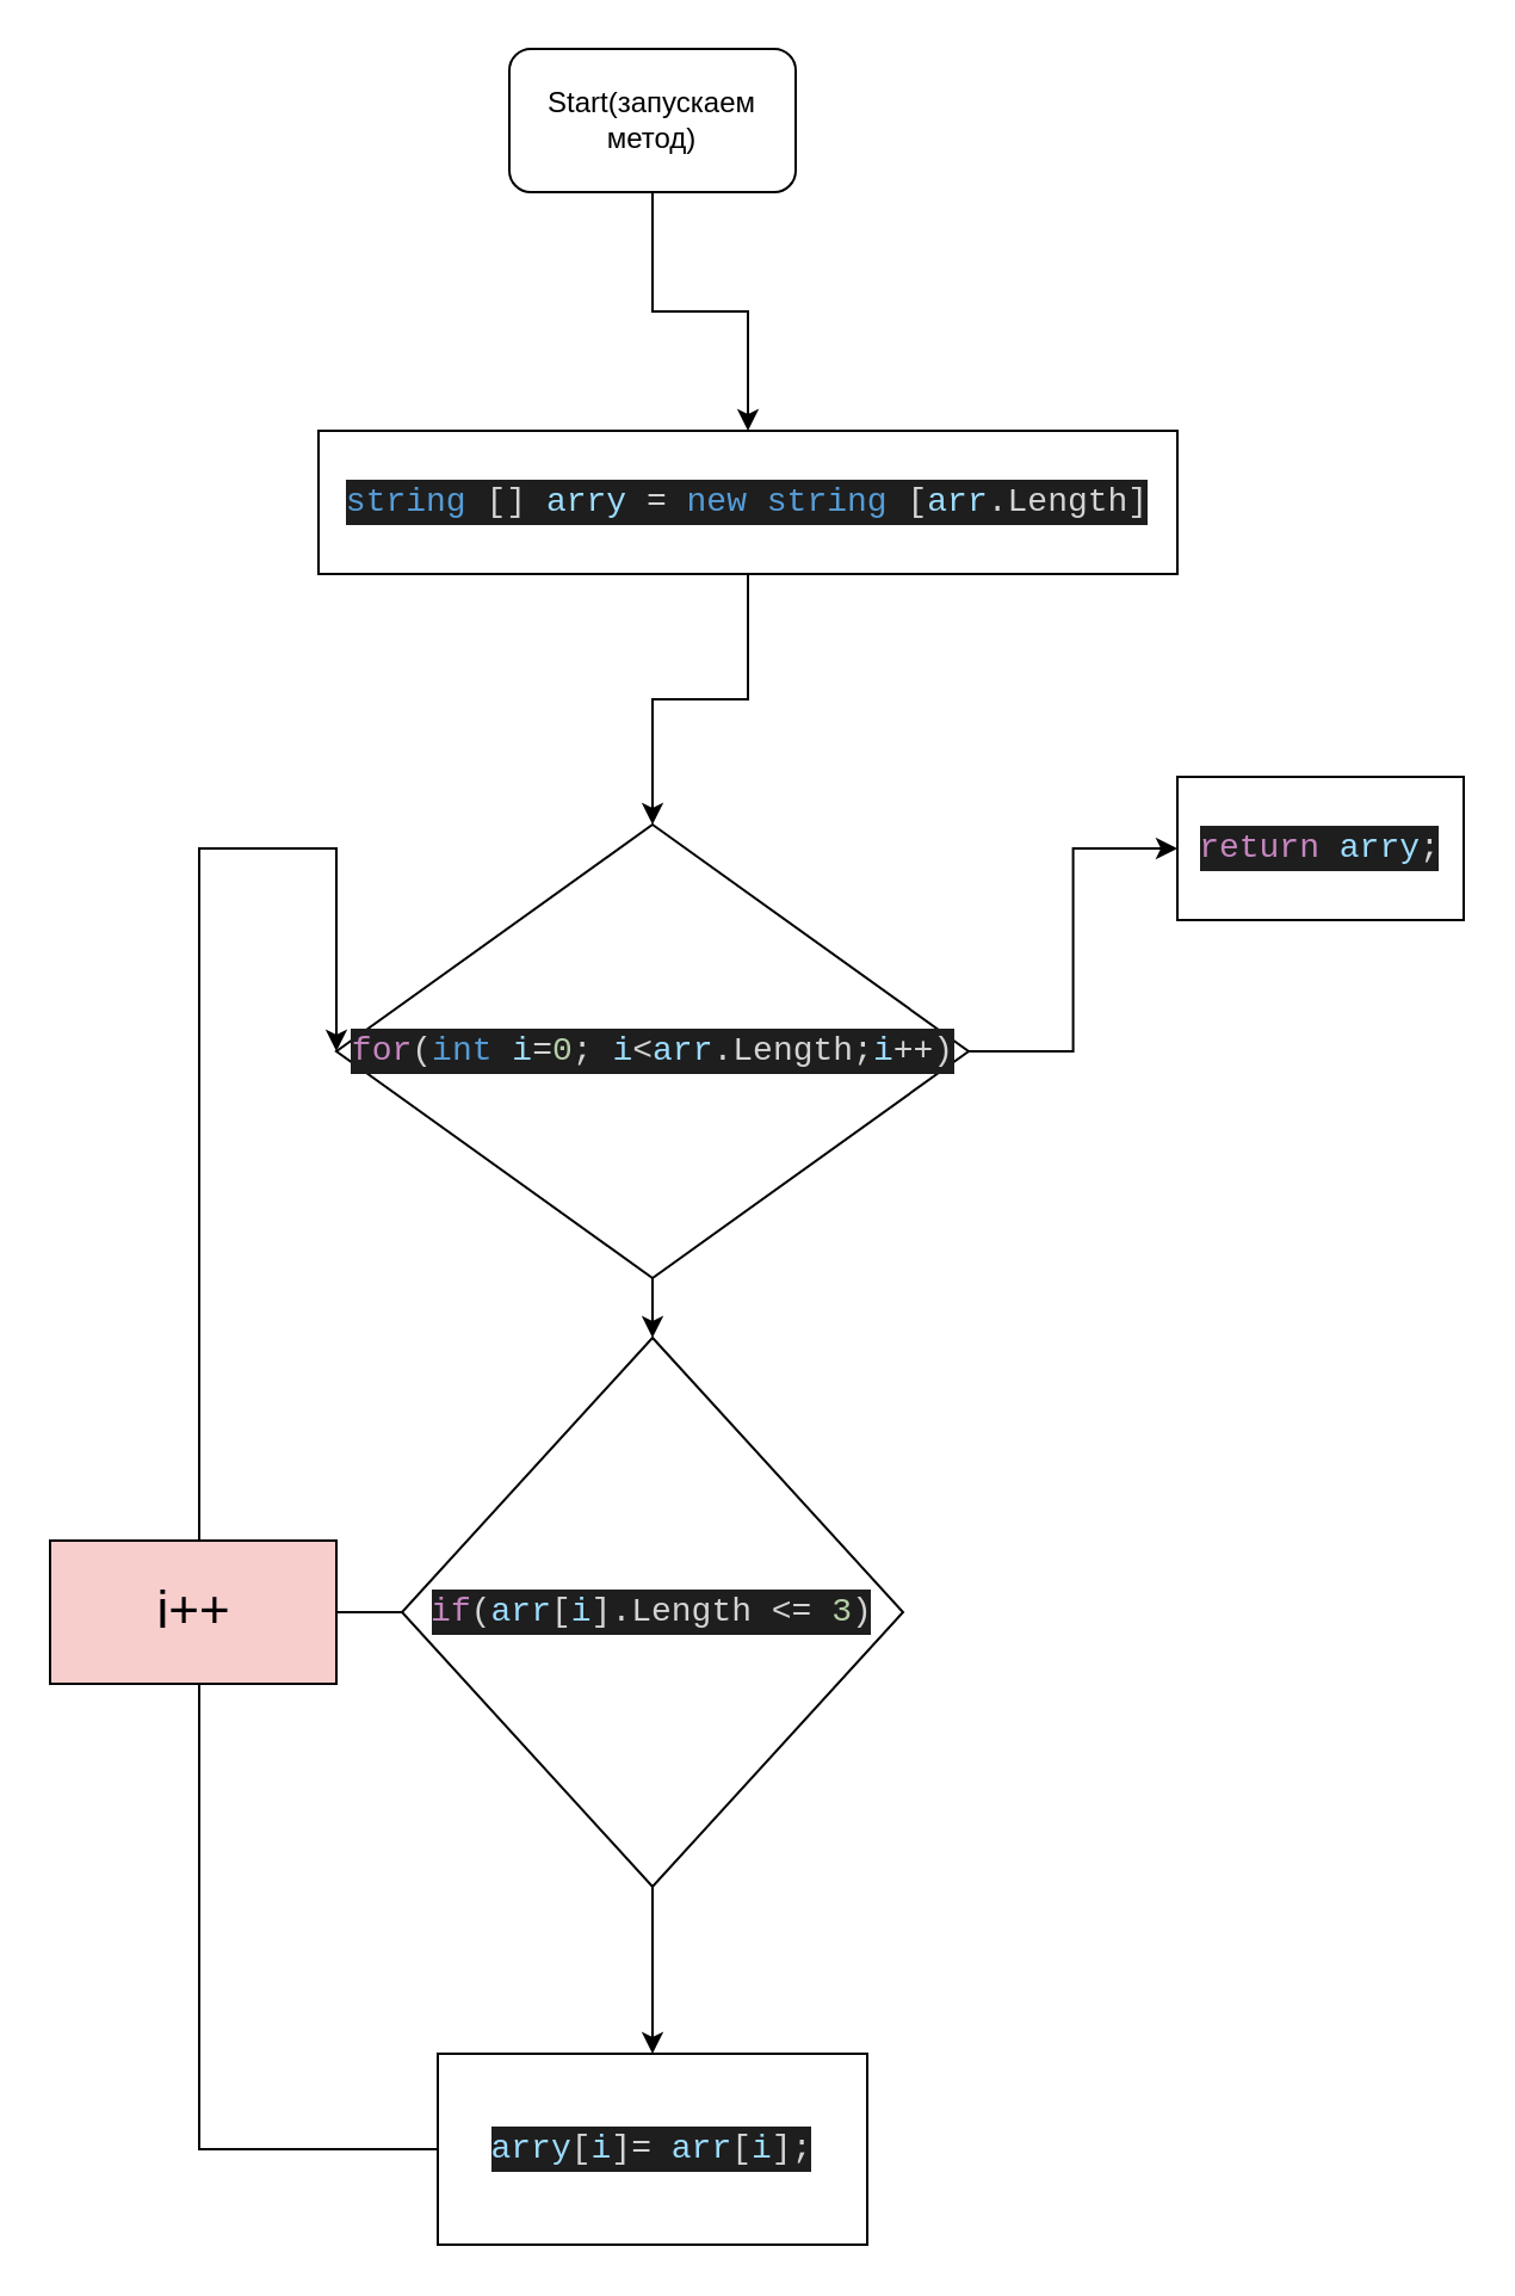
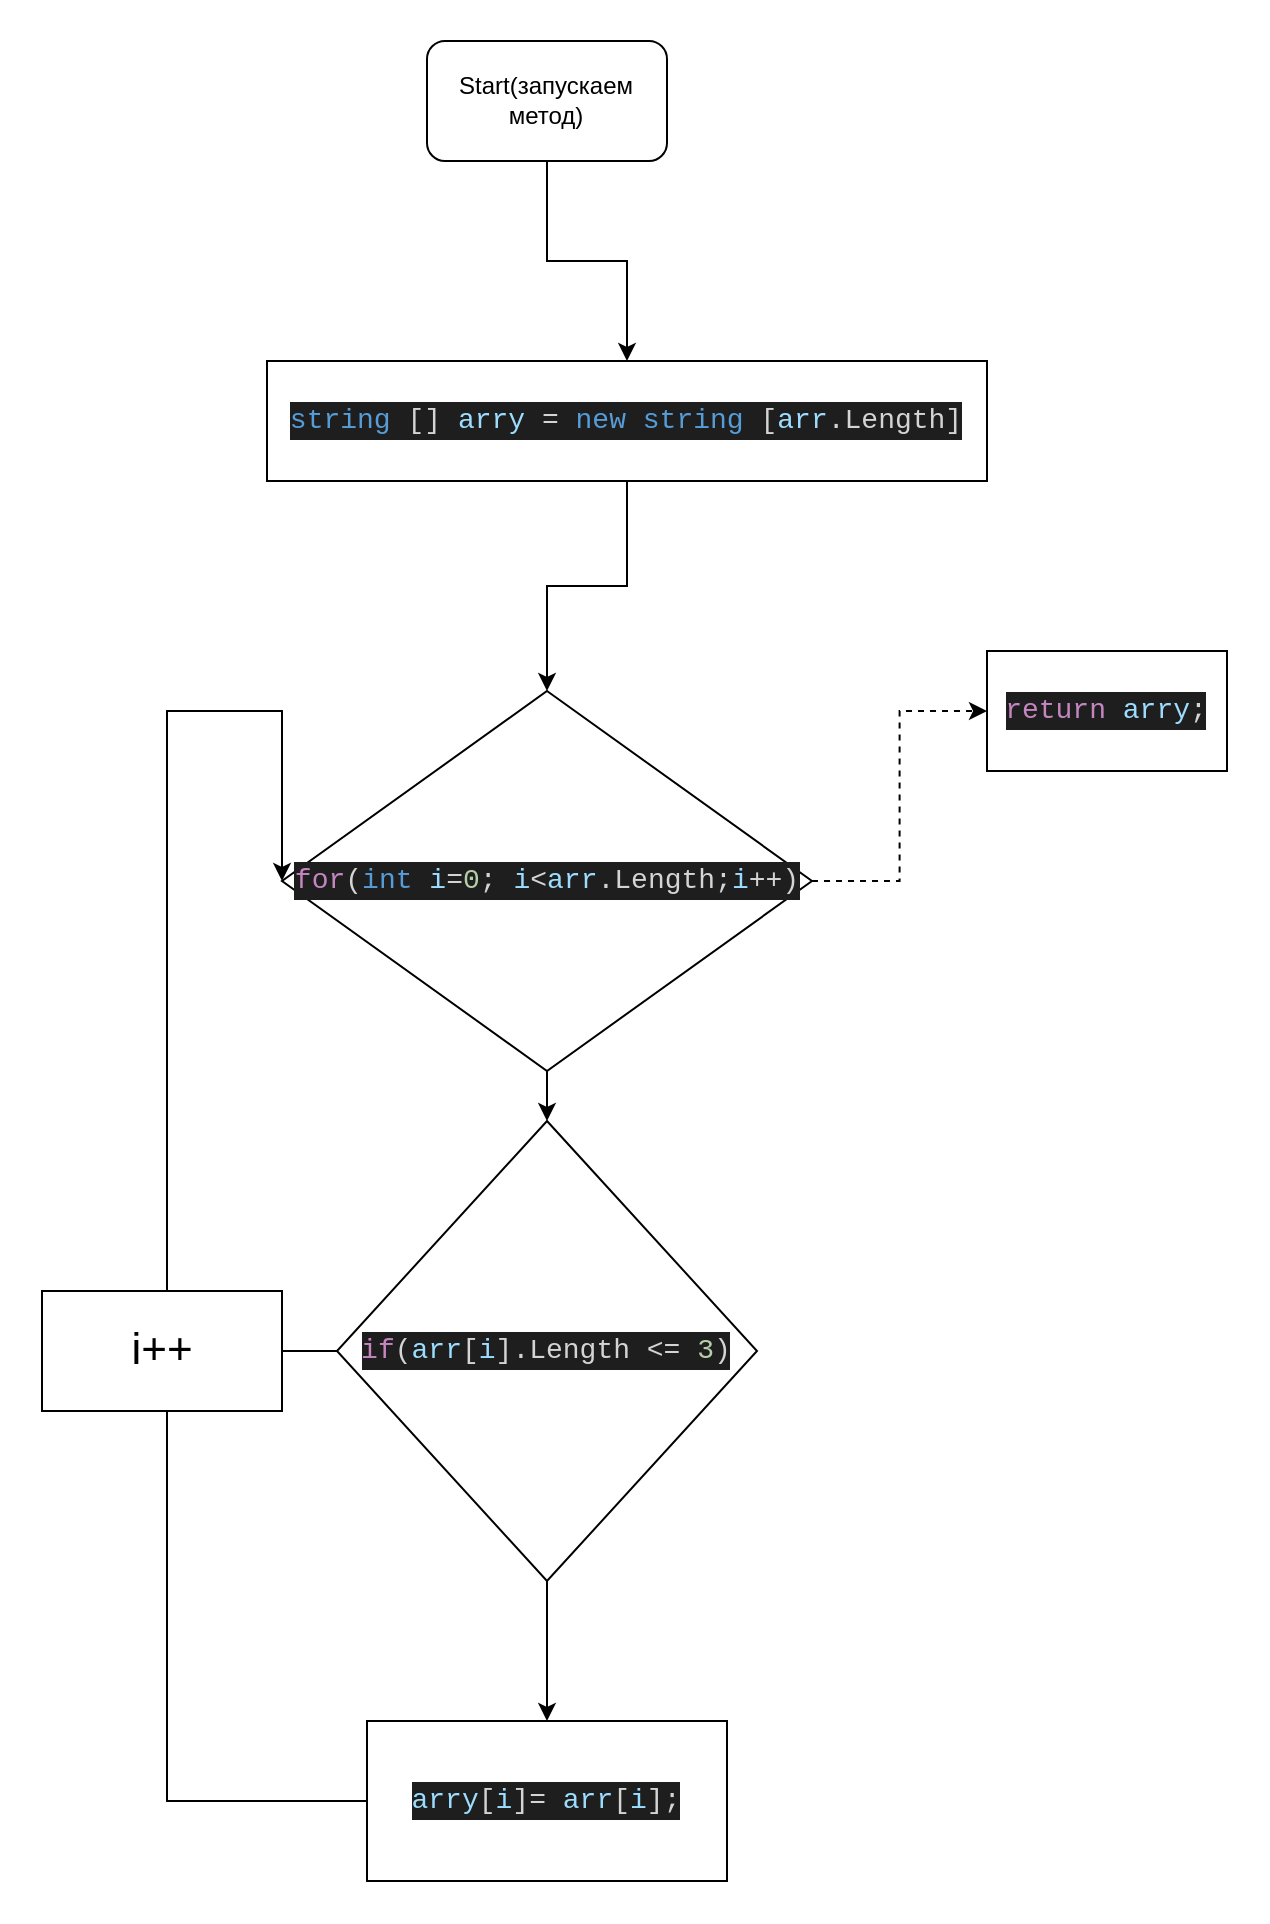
- <mxCell id="7" style="edgeStyle=orthogonalEdgeStyle;rounded=0;orthogonalLoop=1;jettySize=auto;html=1;exitX=1;exitY=0.5;exitDx=0;exitDy=0;entryX=0;entryY=0.5;entryDx=0;entryDy=0;" edge="1" parent="1" source="8" target="14"><mxGeometry relative="1" as="geometry" /></mxCell>
+ <mxCell id="7" style="edgeStyle=orthogonalEdgeStyle;rounded=0;orthogonalLoop=1;jettySize=auto;html=1;exitX=1;exitY=0.5;exitDx=0;exitDy=0;entryX=0;entryY=0.5;entryDx=0;entryDy=0;dashed=1;" edge="1" parent="1" source="8" target="14"><mxGeometry relative="1" as="geometry" /></mxCell>
- <mxCell id="15" value="&lt;font style=&quot;font-size: 22px;&quot;&gt;i++&lt;/font&gt;" style="rounded=0;whiteSpace=wrap;html=1;fillColor=#f8cecc;" vertex="1" parent="1"><mxGeometry x="20.5" y="645" width="120" height="60" as="geometry" /></mxCell>
+ <mxCell id="15" value="&lt;font style=&quot;font-size: 22px;&quot;&gt;i++&lt;/font&gt;" style="rounded=0;whiteSpace=wrap;html=1;" vertex="1" parent="1"><mxGeometry x="20.5" y="645" width="120" height="60" as="geometry" /></mxCell>
